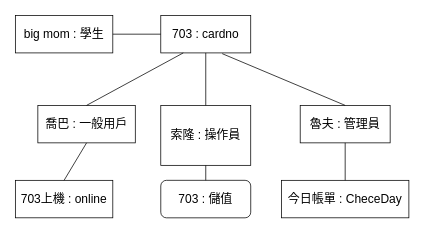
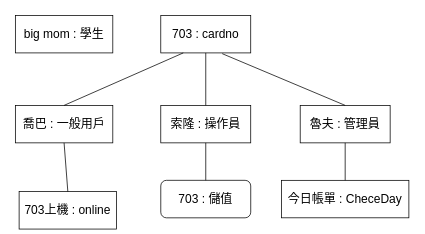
- <mxCell id="10" value="" style="endArrow=none;html=1;rounded=0;entryX=0;entryY=0.5;entryDx=0;entryDy=0;exitX=1;exitY=0.5;exitDx=0;exitDy=0;" edge="1" parent="1" source="2" target="3"><mxGeometry width="50" height="50" relative="1" as="geometry"><mxPoint x="250" y="270" as="sourcePoint" /><mxPoint x="300" y="220" as="targetPoint" /></mxGeometry></mxCell>
- <mxCell id="4" value="喬巴 : 一般用戶" style="html=1;whiteSpace=wrap;fontSize=16;" vertex="1" parent="1"><mxGeometry x="50" y="140" width="130" height="50" as="geometry" /></mxCell>
+ <mxCell id="4" value="喬巴 : 一般用戶" style="html=1;whiteSpace=wrap;fontSize=16;" vertex="1" parent="1"><mxGeometry x="20" y="140" width="130" height="50" as="geometry" /></mxCell>
- <mxCell id="5" value="索隆 : 操作員" style="html=1;whiteSpace=wrap;fontSize=16;" vertex="1" parent="1"><mxGeometry x="214" y="140" width="120" height="80" as="geometry" /></mxCell>
+ <mxCell id="5" value="索隆 : 操作員" style="html=1;whiteSpace=wrap;fontSize=16;" vertex="1" parent="1"><mxGeometry x="214" y="140" width="120" height="50" as="geometry" /></mxCell>
- <mxCell id="7" value="703上機 : online" style="html=1;whiteSpace=wrap;fontSize=16;" vertex="1" parent="1"><mxGeometry x="20" y="240" width="130" height="50" as="geometry" /></mxCell>
+ <mxCell id="7" value="703上機 : online" style="html=1;whiteSpace=wrap;fontSize=16;" vertex="1" parent="1"><mxGeometry x="25" y="255" width="130" height="50" as="geometry" /></mxCell>
